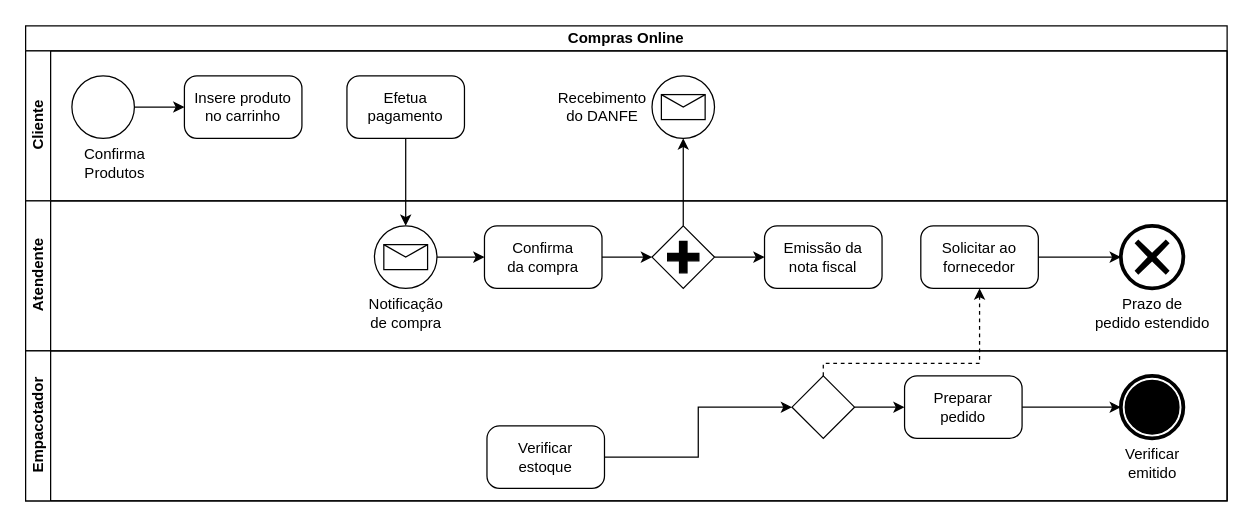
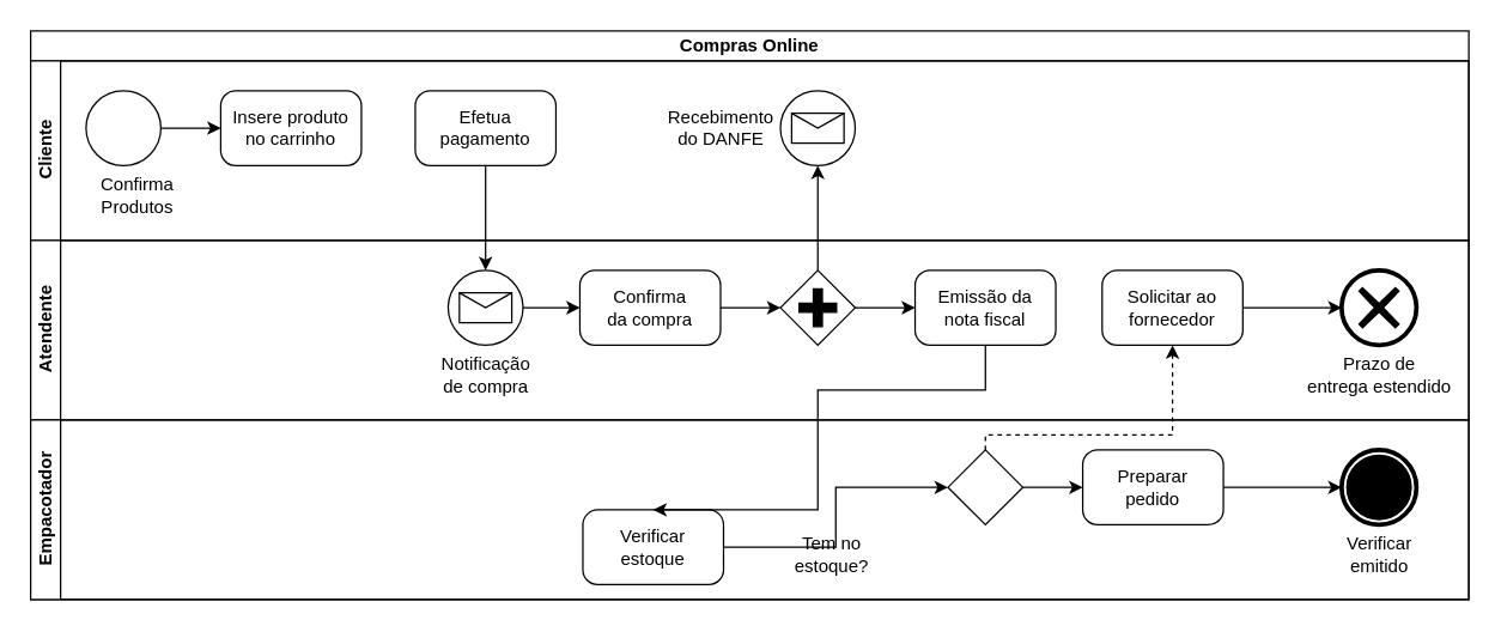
- <mxCell id="23" value="&lt;div&gt;Prazo de&lt;/div&gt;&lt;div&gt;pedido estendido&lt;br&gt;&lt;/div&gt;" style="text;html=1;align=center;verticalAlign=middle;resizable=0;points=[];autosize=1;strokeColor=none;fillColor=none;" vertex="1" parent="11"><mxGeometry x="841" y="70" width="120" height="40" as="geometry" /></mxCell>
+ <mxCell id="23" value="&lt;div&gt;Prazo de&lt;/div&gt;&lt;div&gt;entrega estendido&lt;br&gt;&lt;/div&gt;" style="text;html=1;align=center;verticalAlign=middle;resizable=0;points=[];autosize=1;strokeColor=none;fillColor=none;" vertex="1" parent="11"><mxGeometry x="841" y="70" width="120" height="40" as="geometry" /></mxCell>
+ <mxCell id="36" style="edgeStyle=orthogonalEdgeStyle;rounded=0;orthogonalLoop=1;jettySize=auto;html=1;exitX=0.5;exitY=1;exitDx=0;exitDy=0;exitPerimeter=0;entryX=0.5;entryY=0;entryDx=0;entryDy=0;entryPerimeter=0;" edge="1" parent="2" source="19" target="28"><mxGeometry relative="1" as="geometry"><Array as="points"><mxPoint x="638" y="240" /><mxPoint x="526" y="240" /></Array></mxGeometry></mxCell>
+ <mxCell id="31" value="&lt;div&gt;Tem no&lt;/div&gt;&lt;div&gt;estoque?&lt;br&gt;&lt;/div&gt;" style="text;html=1;align=center;verticalAlign=middle;resizable=0;points=[];autosize=1;strokeColor=none;fillColor=none;" vertex="1" parent="26"><mxGeometry x="495" y="70" width="80" height="40" as="geometry" /></mxCell>
